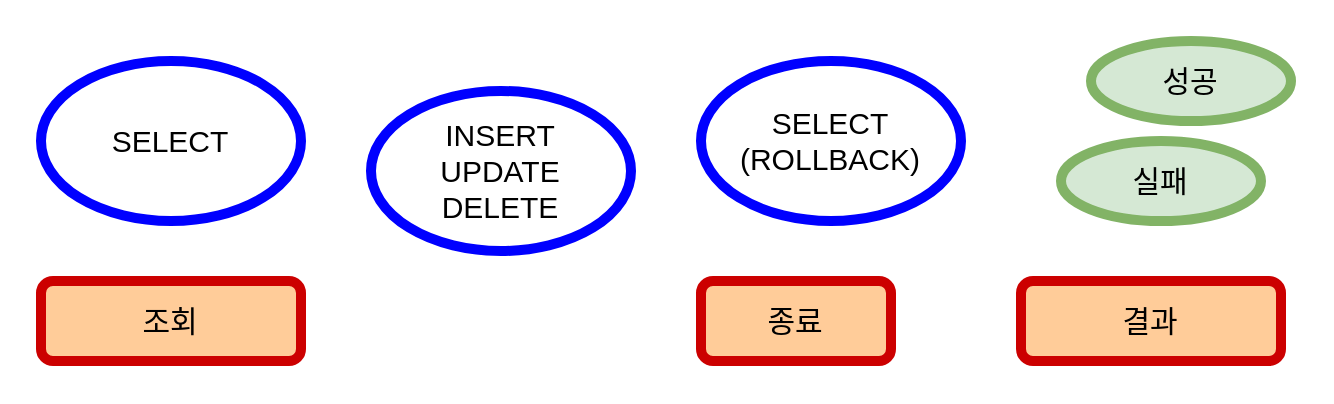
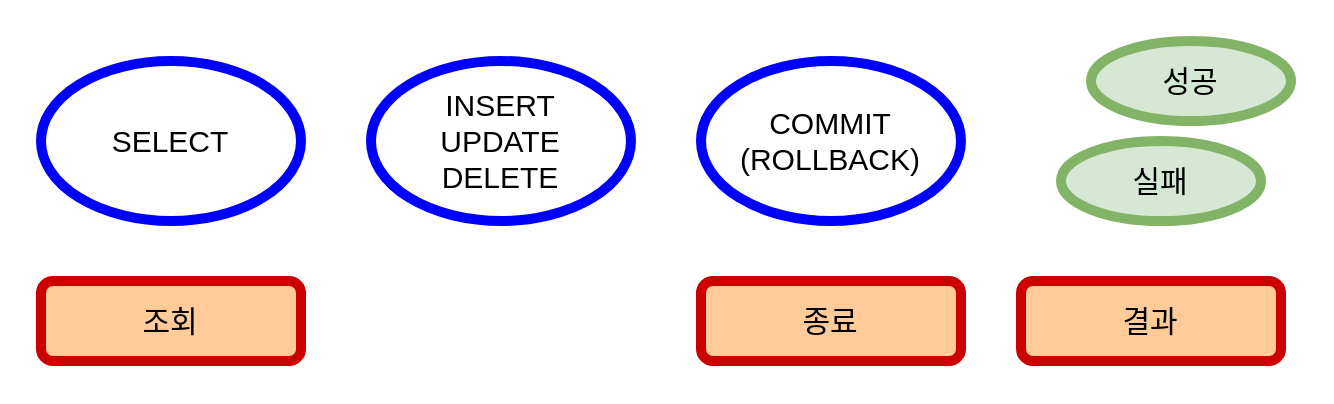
- <mxCell id="5" value="SELECT&lt;br&gt;(ROLLBACK)" style="ellipse;whiteSpace=wrap;html=1;strokeColor=#0000FF;fillColor=none;fontSize=15;strokeWidth=5;" vertex="1" parent="1"><mxGeometry x="350" y="30" width="130" height="80" as="geometry" /></mxCell>
+ <mxCell id="5" value="COMMIT&lt;br&gt;(ROLLBACK)" style="ellipse;whiteSpace=wrap;html=1;strokeColor=#0000FF;fillColor=none;fontSize=15;strokeWidth=5;" vertex="1" parent="1"><mxGeometry x="350" y="30" width="130" height="80" as="geometry" /></mxCell>
- <mxCell id="3" value="INSERT&lt;br style=&quot;font-size: 15px;&quot;&gt;UPDATE&lt;br style=&quot;font-size: 15px;&quot;&gt;DELETE" style="ellipse;whiteSpace=wrap;html=1;strokeColor=#0000FF;fillColor=none;fontSize=15;strokeWidth=5;" vertex="1" parent="1"><mxGeometry x="185" y="45" width="130" height="80" as="geometry" /></mxCell>
+ <mxCell id="3" value="INSERT&lt;br style=&quot;font-size: 15px;&quot;&gt;UPDATE&lt;br style=&quot;font-size: 15px;&quot;&gt;DELETE" style="ellipse;whiteSpace=wrap;html=1;strokeColor=#0000FF;fillColor=none;fontSize=15;strokeWidth=5;" vertex="1" parent="1"><mxGeometry x="185" y="30" width="130" height="80" as="geometry" /></mxCell>
- <mxCell id="6" value="종료" style="rounded=1;whiteSpace=wrap;html=1;strokeColor=#CC0000;fillColor=#FFCC99;fontSize=15;strokeWidth=5;" vertex="1" parent="1"><mxGeometry x="350" y="140" width="95" height="40" as="geometry" /></mxCell>
+ <mxCell id="6" value="종료" style="rounded=1;whiteSpace=wrap;html=1;strokeColor=#CC0000;fillColor=#FFCC99;fontSize=15;strokeWidth=5;" vertex="1" parent="1"><mxGeometry x="350" y="140" width="130" height="40" as="geometry" /></mxCell>
